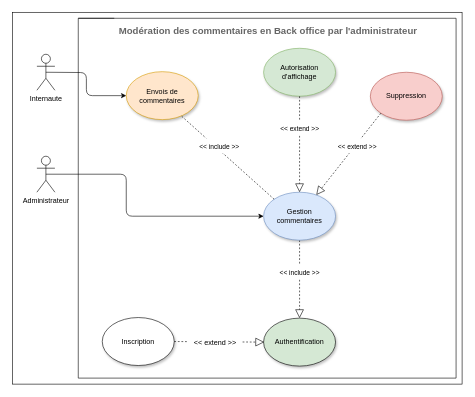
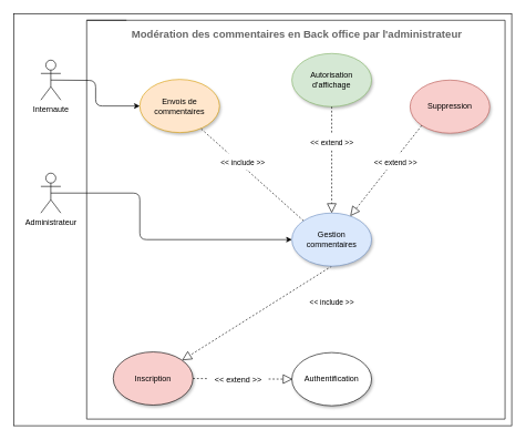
- <mxCell id="7" value="" style="endArrow=block;dashed=1;endFill=0;endSize=12;html=1;exitX=0.5;exitY=1;exitDx=0;exitDy=0;" parent="1" source="9" target="10" edge="1"><mxGeometry width="160" relative="1" as="geometry"><mxPoint x="410" y="320" as="sourcePoint" /><mxPoint x="500" y="320" as="targetPoint" /></mxGeometry></mxCell>
+ <mxCell id="7" value="" style="endArrow=block;dashed=1;endFill=0;endSize=12;html=1;exitX=0.5;exitY=1;exitDx=0;exitDy=0;" parent="1" source="9" target="16" edge="1"><mxGeometry width="160" relative="1" as="geometry"><mxPoint x="410" y="320" as="sourcePoint" /><mxPoint x="500" y="320" as="targetPoint" /></mxGeometry></mxCell>
- <mxCell id="16" value="Inscription" style="ellipse;whiteSpace=wrap;html=1;shadow=1;" parent="1" vertex="1"><mxGeometry x="170" y="529" width="120" height="80" as="geometry" /></mxCell>
+ <mxCell id="16" value="Inscription" style="ellipse;whiteSpace=wrap;html=1;shadow=1;fillColor=#f8cecc;" parent="1" vertex="1"><mxGeometry x="170" y="529" width="120" height="80" as="geometry" /></mxCell>
- <mxCell id="10" value="Authentification" style="ellipse;whiteSpace=wrap;html=1;shadow=1;fillColor=#d5e8d4;" parent="1" vertex="1"><mxGeometry x="439" y="530" width="120" height="80" as="geometry" /></mxCell>
+ <mxCell id="10" value="Authentification" style="ellipse;whiteSpace=wrap;html=1;shadow=1;" parent="1" vertex="1"><mxGeometry x="439" y="530" width="120" height="80" as="geometry" /></mxCell>
